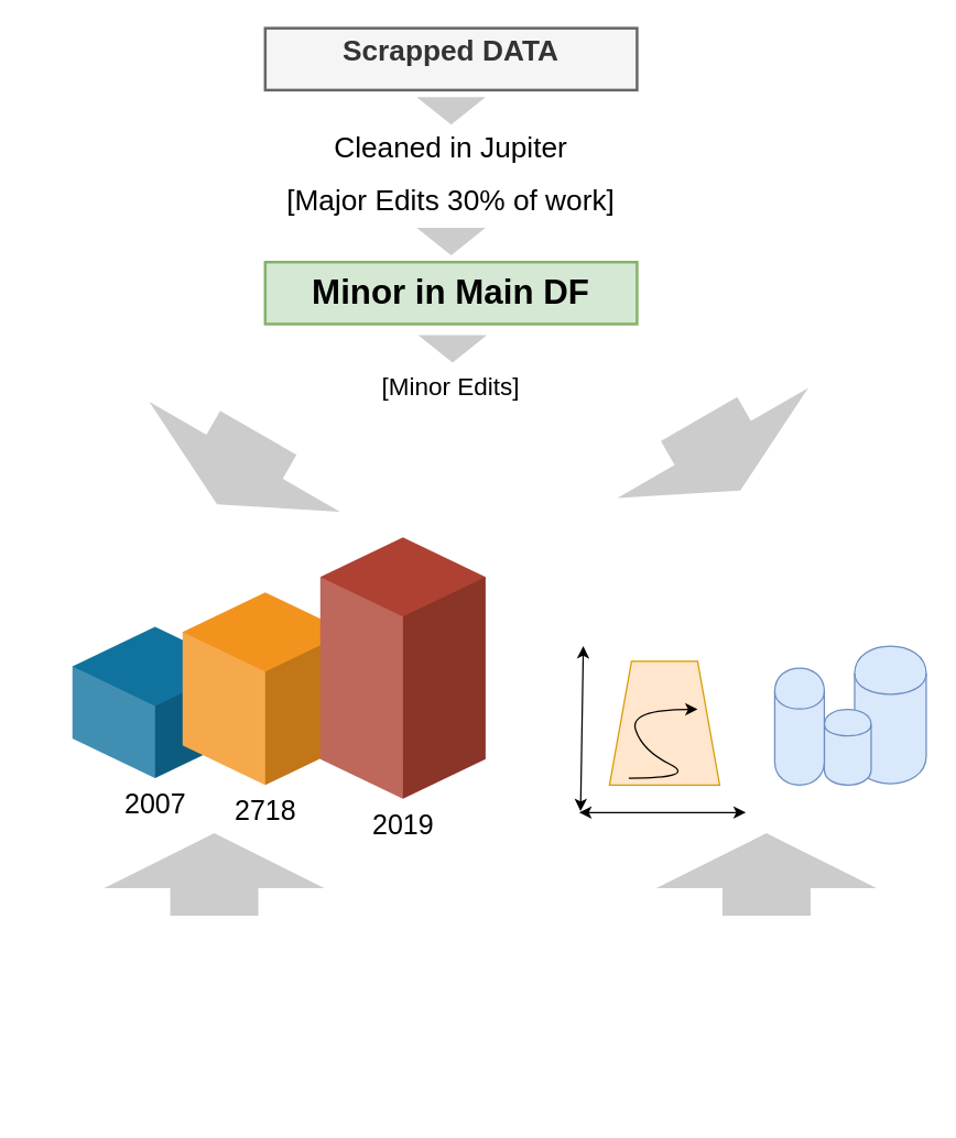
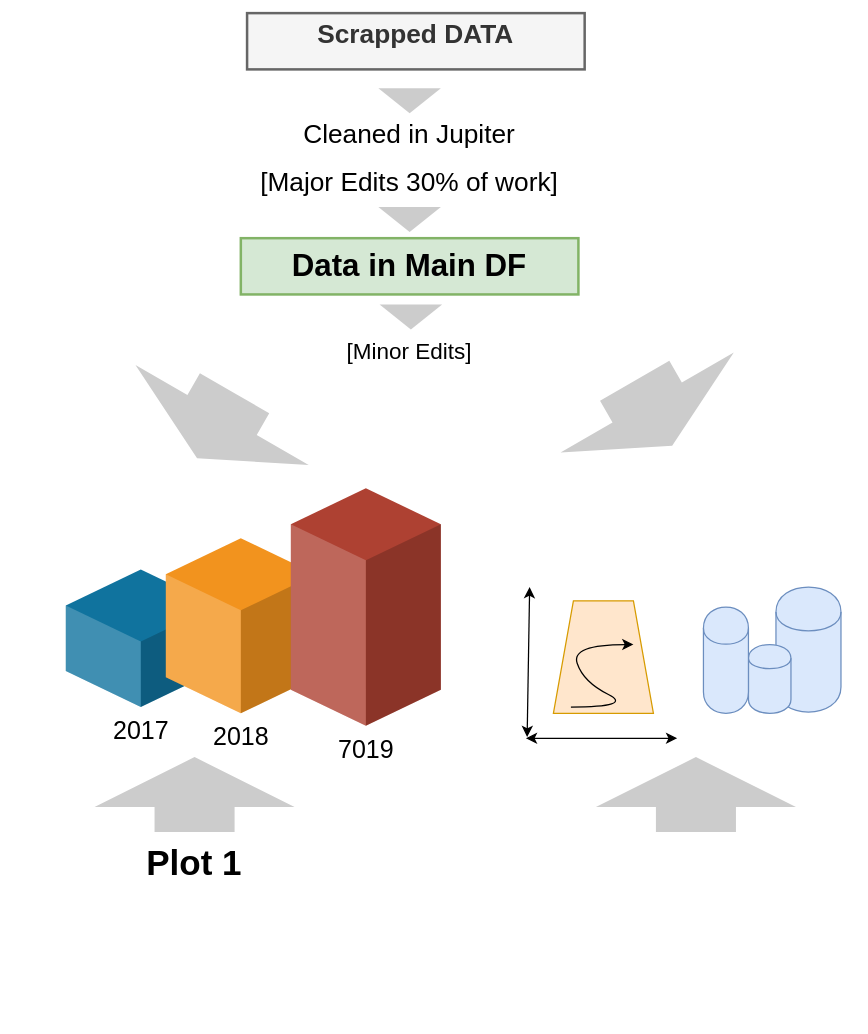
- <mxCell id="8" value="&lt;h1 style=&quot;font-size: 21px;&quot;&gt;Scrapped DATA&lt;/h1&gt;" style="text;html=1;spacing=5;spacingTop=-20;whiteSpace=wrap;overflow=hidden;strokeWidth=2;fontSize=21;align=center;fillColor=#f5f5f5;strokeColor=#666666;fontColor=#333333;" parent="1" vertex="1"><mxGeometry x="192" y="20" width="270" height="45" as="geometry" /></mxCell>
+ <mxCell id="8" value="&lt;h1 style=&quot;font-size: 21px;&quot;&gt;Scrapped DATA&lt;/h1&gt;" style="text;html=1;spacing=5;spacingTop=-20;whiteSpace=wrap;overflow=hidden;strokeWidth=2;fontSize=21;align=center;fillColor=#f5f5f5;strokeColor=#666666;fontColor=#333333;" parent="1" vertex="1"><mxGeometry x="197" y="10" width="270" height="45" as="geometry" /></mxCell>
- <mxCell id="14" value="&lt;h1 style=&quot;font-size: 25px&quot;&gt;Minor in Main DF&lt;/h1&gt;" style="text;html=1;spacing=5;spacingTop=-20;whiteSpace=wrap;overflow=hidden;strokeWidth=2;fillColor=#d5e8d4;fontSize=25;align=center;fontStyle=0;strokeColor=#82b366;" vertex="1" parent="1"><mxGeometry x="192" y="190" width="270" height="45" as="geometry" /></mxCell>
+ <mxCell id="14" value="&lt;h1 style=&quot;font-size: 25px&quot;&gt;Data in Main DF&lt;/h1&gt;" style="text;html=1;spacing=5;spacingTop=-20;whiteSpace=wrap;overflow=hidden;strokeWidth=2;fillColor=#d5e8d4;fontSize=25;align=center;fontStyle=0;strokeColor=#82b366;" vertex="1" parent="1"><mxGeometry x="192" y="190" width="270" height="45" as="geometry" /></mxCell>
- <mxCell id="3" value="2007" style="verticalLabelPosition=bottom;verticalAlign=top;html=1;shape=mxgraph.infographic.shadedCube;isoAngle=15;fillColor=#10739E;strokeColor=none;fontFamily=Helvetica;fontSize=20;align=center;strokeWidth=2;" parent="1" vertex="1"><mxGeometry x="52" y="455" width="120" height="110" as="geometry" /></mxCell>
+ <mxCell id="3" value="2017" style="verticalLabelPosition=bottom;verticalAlign=top;html=1;shape=mxgraph.infographic.shadedCube;isoAngle=15;fillColor=#10739E;strokeColor=none;fontFamily=Helvetica;fontSize=20;align=center;strokeWidth=2;" parent="1" vertex="1"><mxGeometry x="52" y="455" width="120" height="110" as="geometry" /></mxCell>
- <mxCell id="4" value="2718" style="verticalLabelPosition=bottom;verticalAlign=top;html=1;shape=mxgraph.infographic.shadedCube;isoAngle=15;fillColor=#F2931E;strokeColor=none;fontFamily=Helvetica;fontSize=20;align=center;strokeWidth=2;" parent="1" vertex="1"><mxGeometry x="132" y="430" width="120" height="140" as="geometry" /></mxCell>
+ <mxCell id="4" value="2018" style="verticalLabelPosition=bottom;verticalAlign=top;html=1;shape=mxgraph.infographic.shadedCube;isoAngle=15;fillColor=#F2931E;strokeColor=none;fontFamily=Helvetica;fontSize=20;align=center;strokeWidth=2;" parent="1" vertex="1"><mxGeometry x="132" y="430" width="120" height="140" as="geometry" /></mxCell>
- <mxCell id="5" value="2019" style="verticalLabelPosition=bottom;verticalAlign=top;html=1;shape=mxgraph.infographic.shadedCube;isoAngle=15;fillColor=#AE4132;strokeColor=none;fontFamily=Helvetica;fontSize=20;align=center;strokeWidth=2;" parent="1" vertex="1"><mxGeometry x="232" y="390" width="120" height="190" as="geometry" /></mxCell>
+ <mxCell id="5" value="7019" style="verticalLabelPosition=bottom;verticalAlign=top;html=1;shape=mxgraph.infographic.shadedCube;isoAngle=15;fillColor=#AE4132;strokeColor=none;fontFamily=Helvetica;fontSize=20;align=center;strokeWidth=2;" parent="1" vertex="1"><mxGeometry x="232" y="390" width="120" height="190" as="geometry" /></mxCell>
+ <mxCell id="6" value="&lt;h1&gt;Plot 1&lt;/h1&gt;" style="text;html=1;spacing=5;spacingTop=-20;whiteSpace=wrap;overflow=hidden;strokeWidth=2;fillColor=none;gradientColor=none;fontSize=14;align=center;" parent="1" vertex="1"><mxGeometry x="20" y="665" width="270" height="140" as="geometry" /></mxCell>
